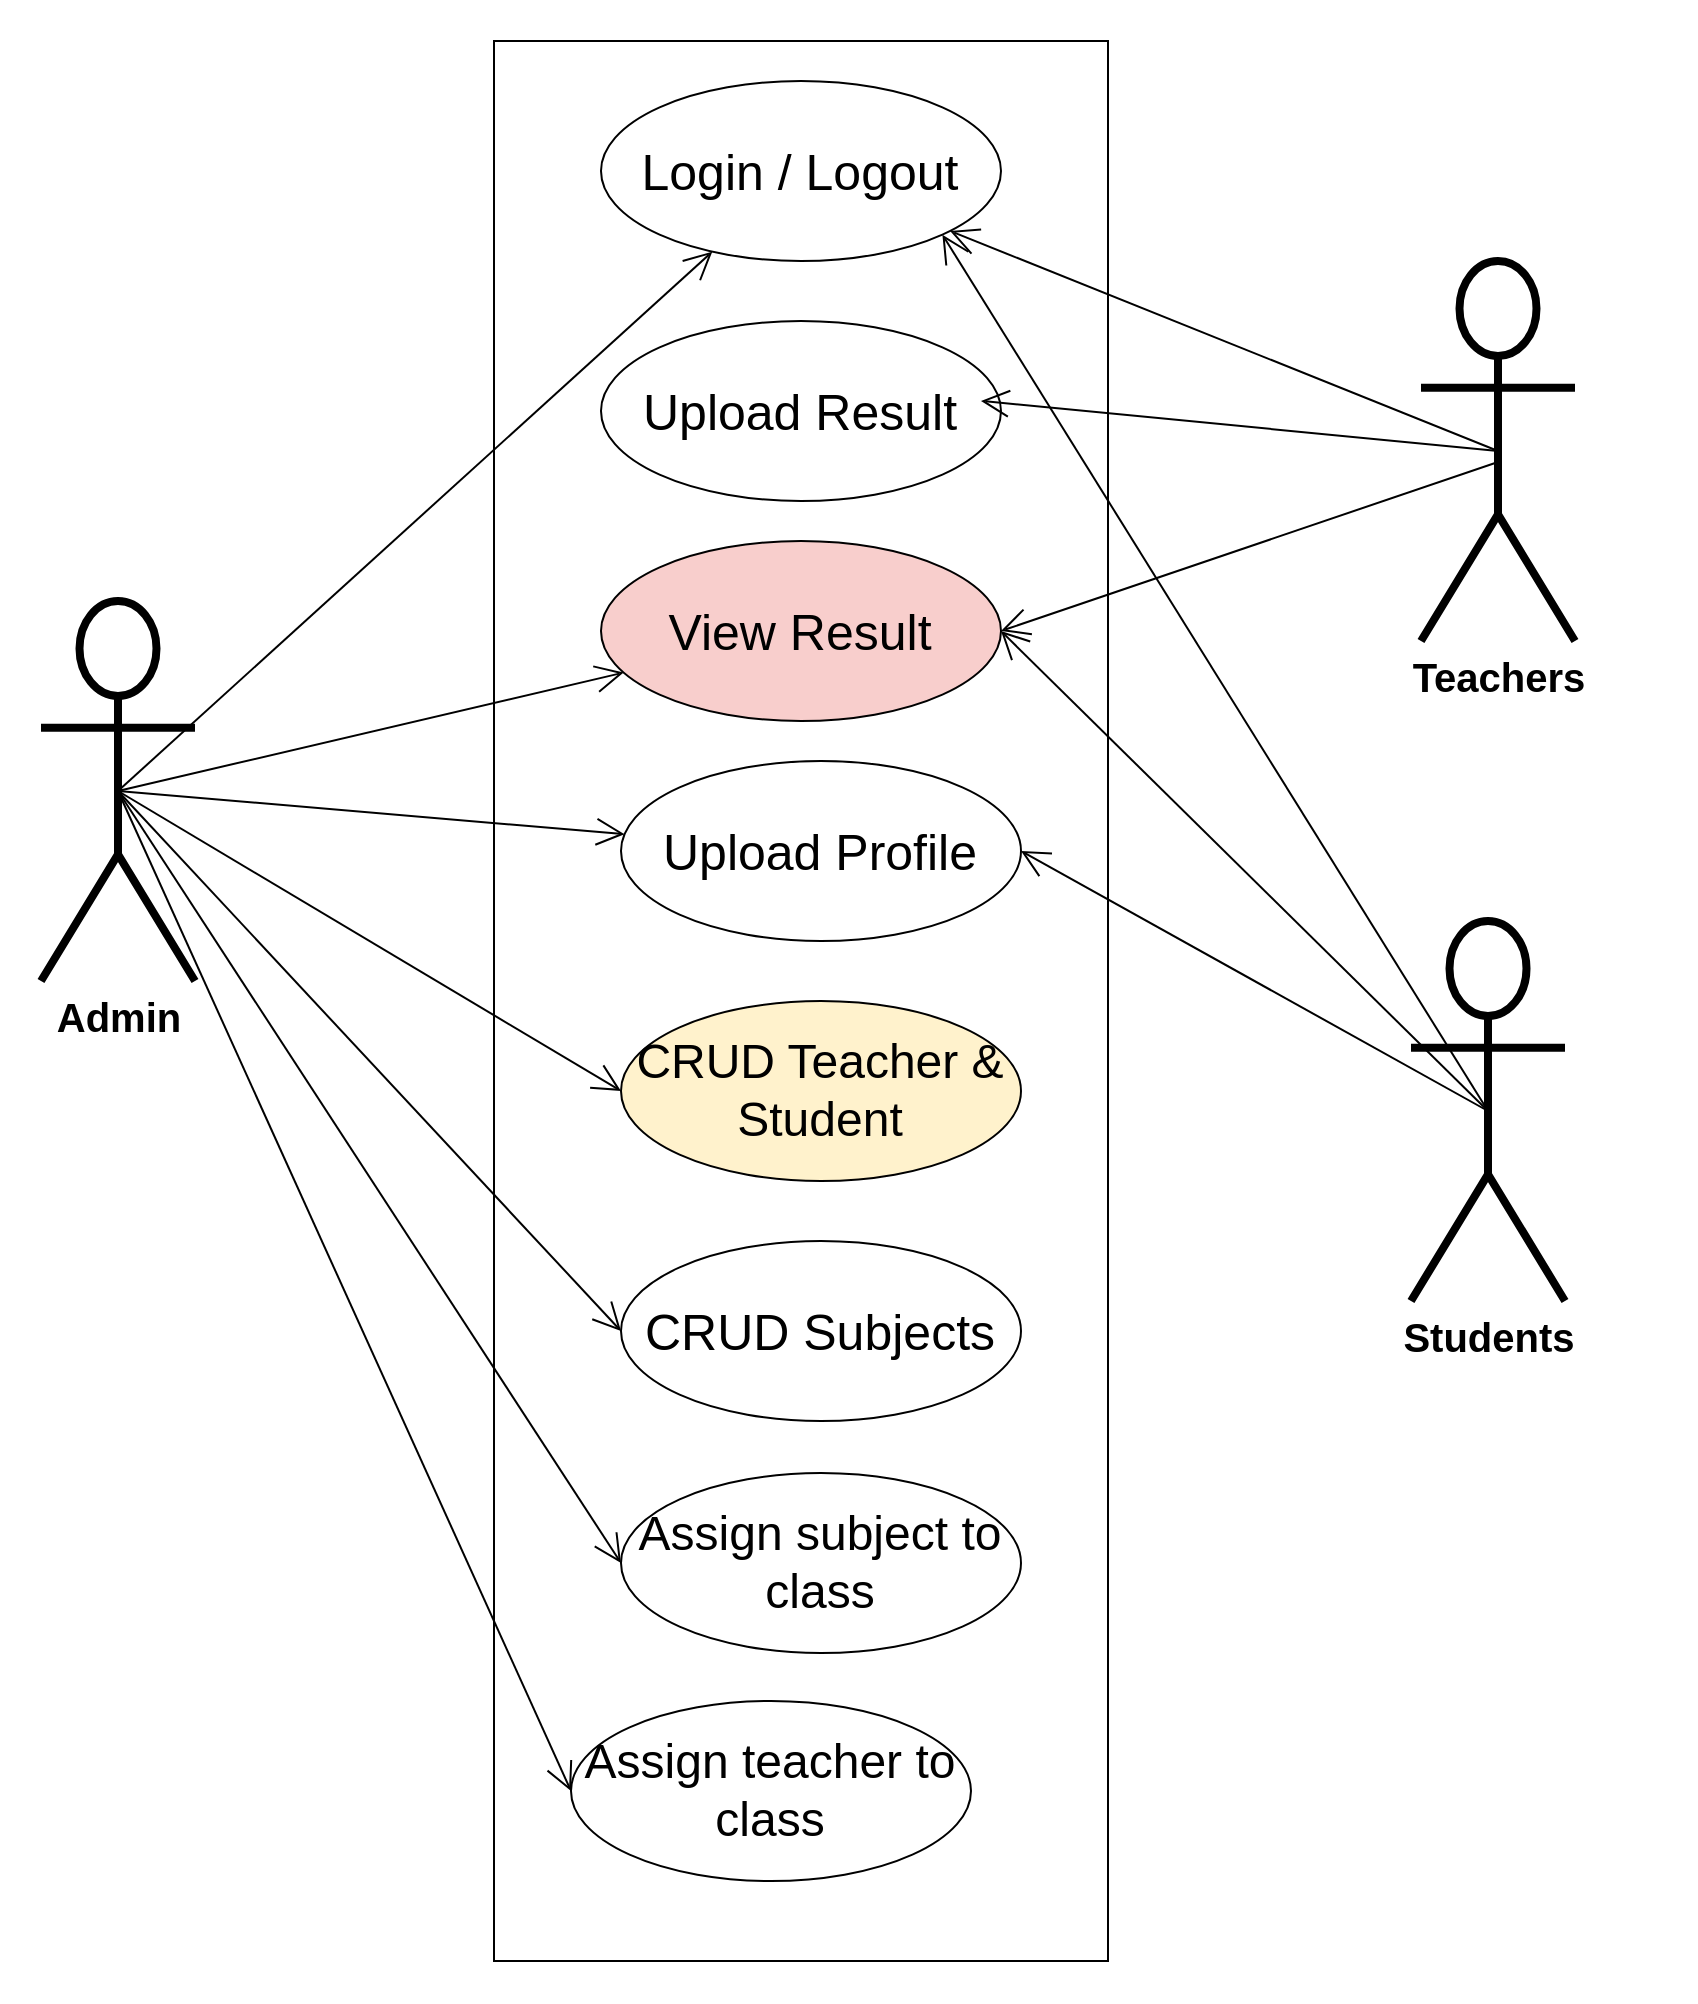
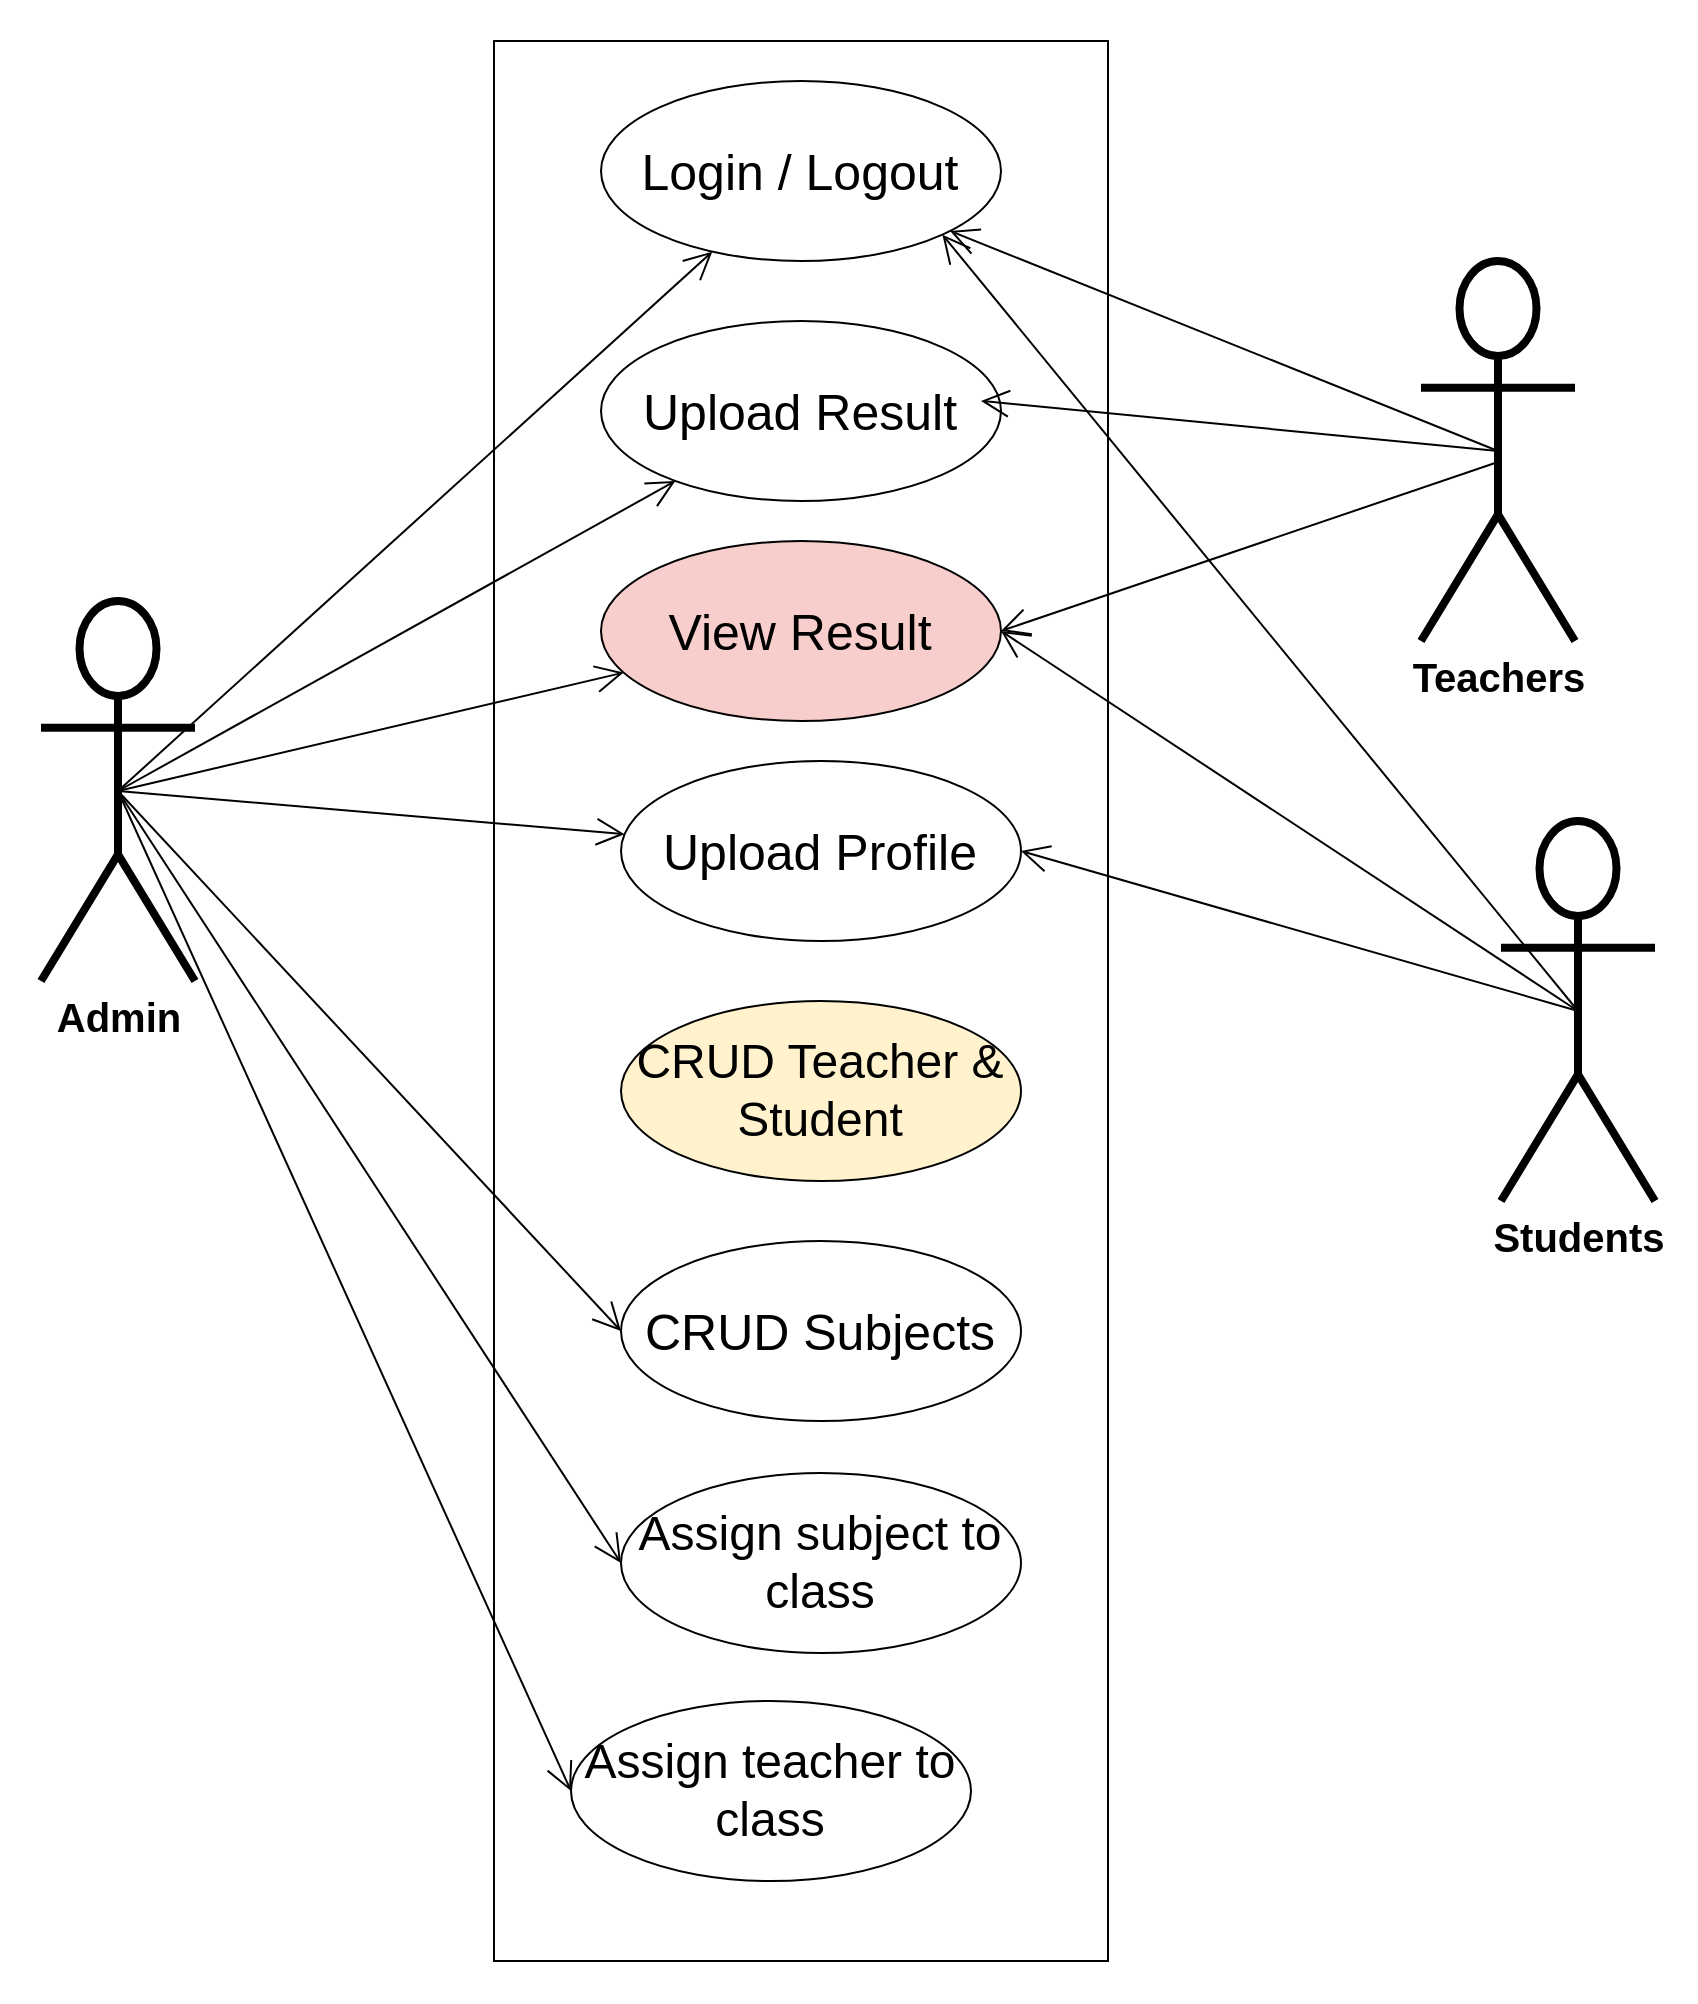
- <mxCell id="14" value="" style="endArrow=open;endFill=1;endSize=12;html=1;exitX=0.5;exitY=0.5;exitDx=0;exitDy=0;exitPerimeter=0;entryX=0;entryY=0.5;entryDx=0;entryDy=0;" parent="1" source="3" target="13" edge="1"><mxGeometry width="160" relative="1" as="geometry"><mxPoint x="30" y="370" as="sourcePoint" /><mxPoint x="310.031" y="366.127" as="targetPoint" /></mxGeometry></mxCell>
+ <mxCell id="14" value="" style="endArrow=open;endFill=1;endSize=12;html=1;exitX=0.5;exitY=0.5;exitDx=0;exitDy=0;exitPerimeter=0;" parent="1" source="3" target="15" edge="1"><mxGeometry width="160" relative="1" as="geometry"><mxPoint x="30" y="370" as="sourcePoint" /><mxPoint x="310.031" y="366.127" as="targetPoint" /></mxGeometry></mxCell>
- <mxCell id="17" value="&lt;span style=&quot;font-size: 20px&quot;&gt;&lt;b&gt;Students&lt;/b&gt;&lt;/span&gt;" style="shape=umlActor;verticalLabelPosition=bottom;verticalAlign=top;html=1;strokeWidth=4;" vertex="1" parent="1"><mxGeometry x="705" y="460" width="77" height="190" as="geometry" /></mxCell>
+ <mxCell id="17" value="&lt;span style=&quot;font-size: 20px&quot;&gt;&lt;b&gt;Students&lt;/b&gt;&lt;/span&gt;" style="shape=umlActor;verticalLabelPosition=bottom;verticalAlign=top;html=1;strokeWidth=4;" vertex="1" parent="1"><mxGeometry x="750" y="410" width="77" height="190" as="geometry" /></mxCell>
